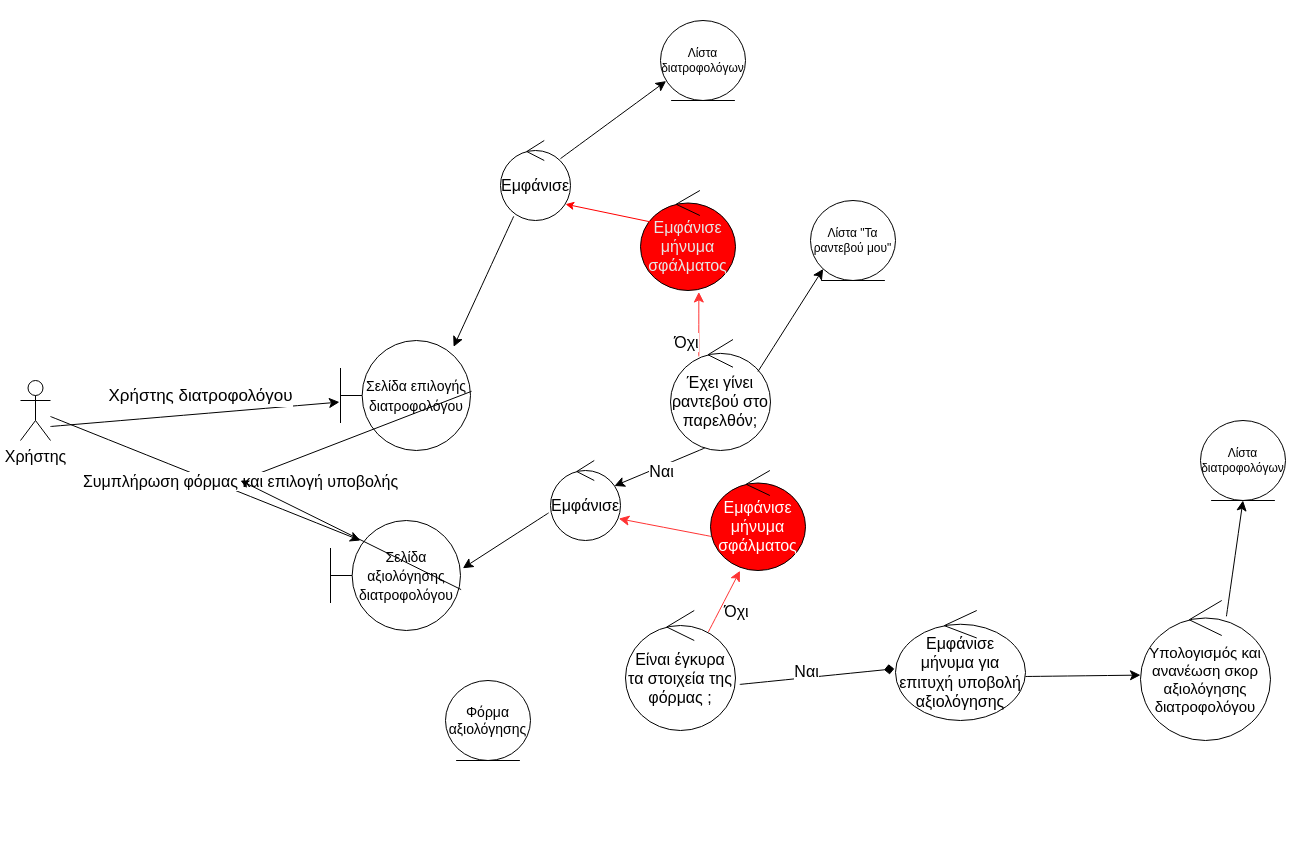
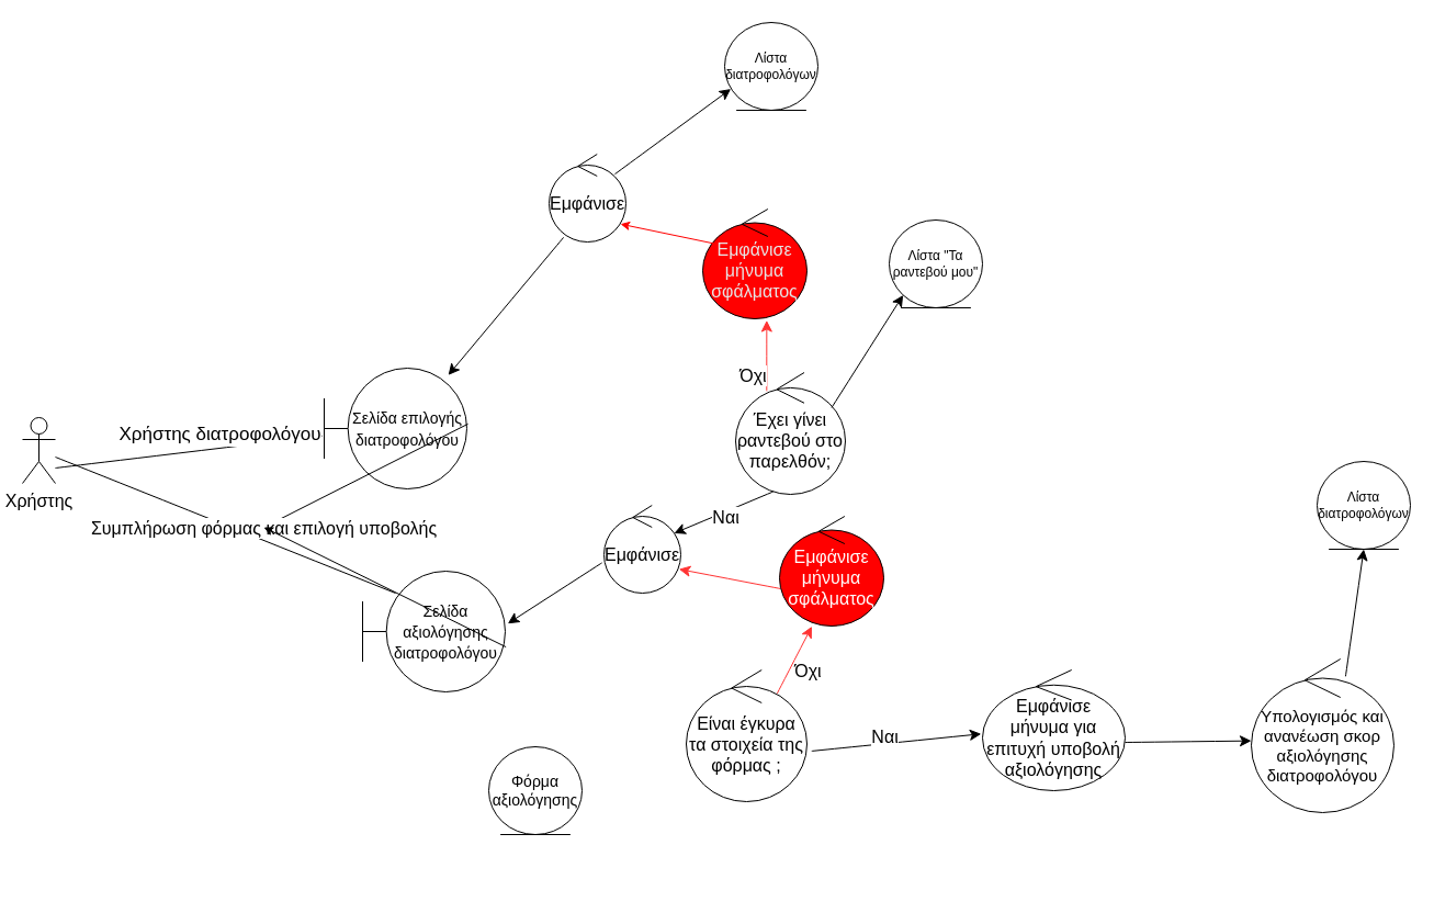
- <mxCell id="6" value="&lt;font style=&quot;font-size: 14px;&quot;&gt;Σελίδα επιλογής διατροφολόγου&lt;/font&gt;" style="shape=umlBoundary;whiteSpace=wrap;html=1;fontSize=16;strokeColor=#000000;fontColor=#000000;" vertex="1" parent="1"><mxGeometry x="340" y="340" width="130" height="110" as="geometry" /></mxCell>
+ <mxCell id="6" value="&lt;font style=&quot;font-size: 14px;&quot;&gt;Σελίδα επιλογής διατροφολόγου&lt;/font&gt;" style="shape=umlBoundary;whiteSpace=wrap;html=1;fontSize=16;strokeColor=#000000;fontColor=#000000;" vertex="1" parent="1"><mxGeometry x="295" y="335" width="130" height="110" as="geometry" /></mxCell>
- <mxCell id="19" value="" style="edgeStyle=none;curved=1;rounded=0;orthogonalLoop=1;jettySize=auto;html=1;fontSize=12;startSize=8;endSize=8;strokeColor=#000000;entryX=0.231;entryY=0.182;entryDx=0;entryDy=0;entryPerimeter=0;" edge="1" parent="1" source="3" target="17"><mxGeometry relative="1" as="geometry"><Array as="points" /><mxPoint x="349" y="412" as="targetPoint" /><mxPoint x="60" y="436" as="sourcePoint" /></mxGeometry></mxCell>
+ <mxCell id="19" value="" style="edgeStyle=none;curved=1;rounded=0;orthogonalLoop=1;jettySize=auto;html=1;fontSize=12;startSize=8;endSize=8;strokeColor=#000000;entryX=0.231;entryY=0.182;entryDx=0;entryDy=0;entryPerimeter=0;endArrow=none;" edge="1" parent="1" source="3" target="17"><mxGeometry relative="1" as="geometry"><Array as="points" /><mxPoint x="349" y="412" as="targetPoint" /><mxPoint x="60" y="436" as="sourcePoint" /></mxGeometry></mxCell>
- <mxCell id="23" value="" style="edgeStyle=none;curved=1;rounded=0;orthogonalLoop=1;jettySize=auto;html=1;fontSize=12;startSize=8;endSize=8;strokeColor=#000000;exitX=1.039;exitY=0.616;exitDx=0;exitDy=0;exitPerimeter=0;entryX=-0.009;entryY=0.53;entryDx=0;entryDy=0;entryPerimeter=0;endArrow=diamond;" edge="1" parent="1" source="22" target="26"><mxGeometry relative="1" as="geometry"><Array as="points" /><mxPoint x="860" y="650" as="targetPoint" /><mxPoint x="835" y="670" as="sourcePoint" /></mxGeometry></mxCell>
+ <mxCell id="23" value="" style="edgeStyle=none;curved=1;rounded=0;orthogonalLoop=1;jettySize=auto;html=1;fontSize=12;startSize=8;endSize=8;strokeColor=#000000;exitX=1.039;exitY=0.616;exitDx=0;exitDy=0;exitPerimeter=0;entryX=-0.009;entryY=0.53;entryDx=0;entryDy=0;entryPerimeter=0;" edge="1" parent="1" source="22" target="26"><mxGeometry relative="1" as="geometry"><Array as="points" /><mxPoint x="860" y="650" as="targetPoint" /><mxPoint x="835" y="670" as="sourcePoint" /></mxGeometry></mxCell>
